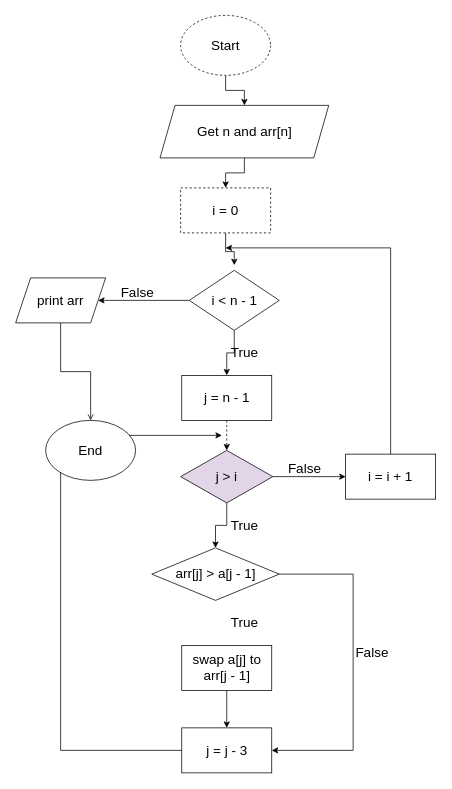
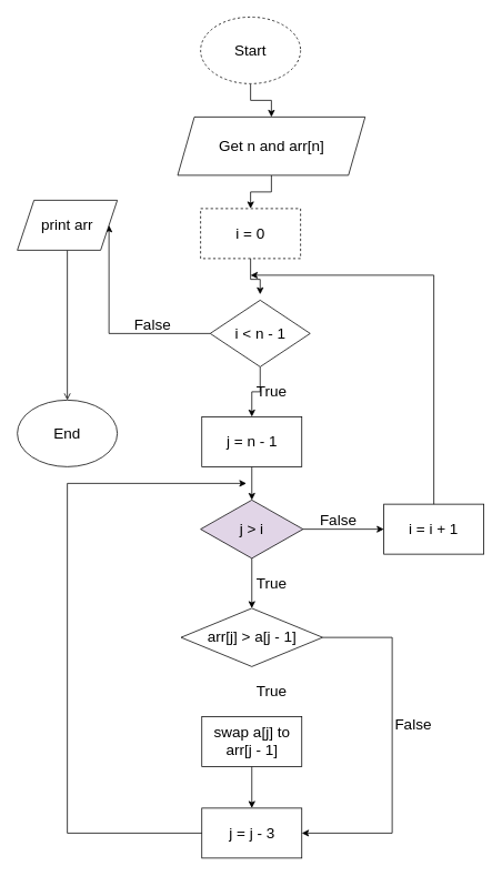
- <mxCell id="27" value="&lt;font style=&quot;font-size: 18px;&quot;&gt;print arr&lt;/font&gt;" style="shape=parallelogram;perimeter=parallelogramPerimeter;whiteSpace=wrap;html=1;fixedSize=1;" parent="1" vertex="1"><mxGeometry x="20" y="370" width="120" height="60" as="geometry" /></mxCell>
+ <mxCell id="27" value="&lt;font style=&quot;font-size: 18px;&quot;&gt;print arr&lt;/font&gt;" style="shape=parallelogram;perimeter=parallelogramPerimeter;whiteSpace=wrap;html=1;fixedSize=1;" parent="1" vertex="1"><mxGeometry x="20" y="240" width="120" height="60" as="geometry" /></mxCell>
- <mxCell id="12" style="edgeStyle=orthogonalEdgeStyle;rounded=0;orthogonalLoop=1;jettySize=auto;html=1;exitX=0.5;exitY=1;exitDx=0;exitDy=0;entryX=0.5;entryY=0;entryDx=0;entryDy=0;dashed=1;" parent="1" source="13" target="18" edge="1"><mxGeometry relative="1" as="geometry" /></mxCell>
+ <mxCell id="12" style="edgeStyle=orthogonalEdgeStyle;rounded=0;orthogonalLoop=1;jettySize=auto;html=1;exitX=0.5;exitY=1;exitDx=0;exitDy=0;entryX=0.5;entryY=0;entryDx=0;entryDy=0;" parent="1" source="13" target="18" edge="1"><mxGeometry relative="1" as="geometry" /></mxCell>
- <mxCell id="28" value="&lt;font style=&quot;font-size: 18px;&quot;&gt;End&lt;/font&gt;" style="ellipse;whiteSpace=wrap;html=1;" parent="1" vertex="1"><mxGeometry x="60" y="560" width="120" height="80" as="geometry" /></mxCell>
+ <mxCell id="28" value="&lt;font style=&quot;font-size: 18px;&quot;&gt;End&lt;/font&gt;" style="ellipse;whiteSpace=wrap;html=1;" parent="1" vertex="1"><mxGeometry x="20" y="480" width="120" height="80" as="geometry" /></mxCell>
- <mxCell id="20" value="&lt;font style=&quot;font-size: 18px;&quot;&gt;arr[j] &amp;gt; a[j - 1]&lt;/font&gt;" style="rhombus;whiteSpace=wrap;html=1;" parent="1" vertex="1"><mxGeometry x="201.5" y="730" width="170" height="70" as="geometry" /></mxCell>
+ <mxCell id="20" value="&lt;font style=&quot;font-size: 18px;&quot;&gt;arr[j] &amp;gt; a[j - 1]&lt;/font&gt;" style="rhombus;whiteSpace=wrap;html=1;" parent="1" vertex="1"><mxGeometry x="216.5" y="730" width="170" height="70" as="geometry" /></mxCell>
